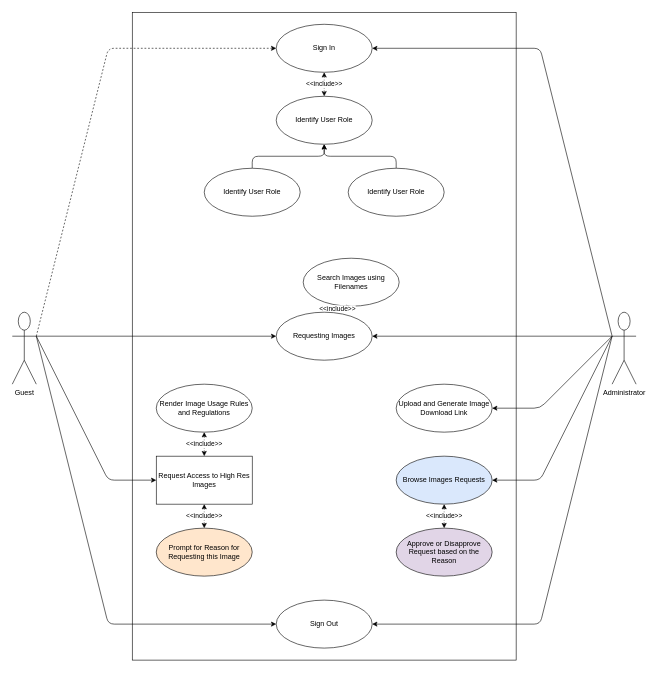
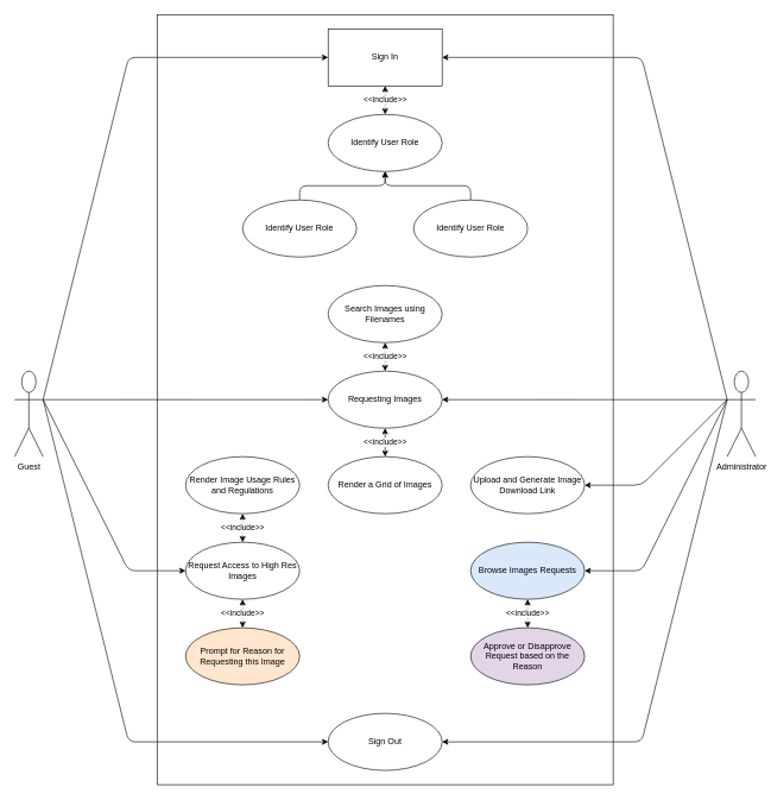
- <mxCell id="4" value="Sign In" style="ellipse;whiteSpace=wrap;html=1;" vertex="1" parent="1"><mxGeometry x="460" y="40" width="160" height="80" as="geometry" /></mxCell>
+ <mxCell id="4" value="Sign In" style="whiteSpace=wrap;html=1;rounded=0;" vertex="1" parent="1"><mxGeometry x="460" y="40" width="160" height="80" as="geometry" /></mxCell>
- <mxCell id="26" style="edgeStyle=none;html=1;exitX=1;exitY=0.333;exitDx=0;exitDy=0;exitPerimeter=0;entryX=0;entryY=0.5;entryDx=0;entryDy=0;dashed=1;" edge="1" parent="1" source="29" target="4"><mxGeometry relative="1" as="geometry"><Array as="points"><mxPoint x="180" y="80" /></Array></mxGeometry></mxCell>
+ <mxCell id="26" style="edgeStyle=none;html=1;exitX=1;exitY=0.333;exitDx=0;exitDy=0;exitPerimeter=0;entryX=0;entryY=0.5;entryDx=0;entryDy=0;" edge="1" parent="1" source="29" target="4"><mxGeometry relative="1" as="geometry"><Array as="points"><mxPoint x="180" y="80" /></Array></mxGeometry></mxCell>
- <mxCell id="10" value="Search Images using Filenames" style="ellipse;whiteSpace=wrap;html=1;" vertex="1" parent="1"><mxGeometry x="505" y="430" width="160" height="80" as="geometry" /></mxCell>
+ <mxCell id="10" value="Search Images using Filenames" style="ellipse;whiteSpace=wrap;html=1;" vertex="1" parent="1"><mxGeometry x="460" y="400" width="160" height="80" as="geometry" /></mxCell>
+ <mxCell id="13" value="&amp;lt;&amp;lt;include&amp;gt;&amp;gt;" style="edgeStyle=none;html=1;startArrow=classic;startFill=1;" edge="1" parent="1" source="14" target="12"><mxGeometry relative="1" as="geometry" /></mxCell>
+ <mxCell id="14" value="Render a Grid of Images" style="ellipse;whiteSpace=wrap;html=1;" vertex="1" parent="1"><mxGeometry x="460" y="640" width="160" height="80" as="geometry" /></mxCell>
- <mxCell id="16" value="Request Access to High Res Images" style="whiteSpace=wrap;html=1;rounded=0;" vertex="1" parent="1"><mxGeometry x="260" y="760" width="160" height="80" as="geometry" /></mxCell>
+ <mxCell id="16" value="Request Access to High Res Images" style="ellipse;whiteSpace=wrap;html=1;" vertex="1" parent="1"><mxGeometry x="260" y="760" width="160" height="80" as="geometry" /></mxCell>
